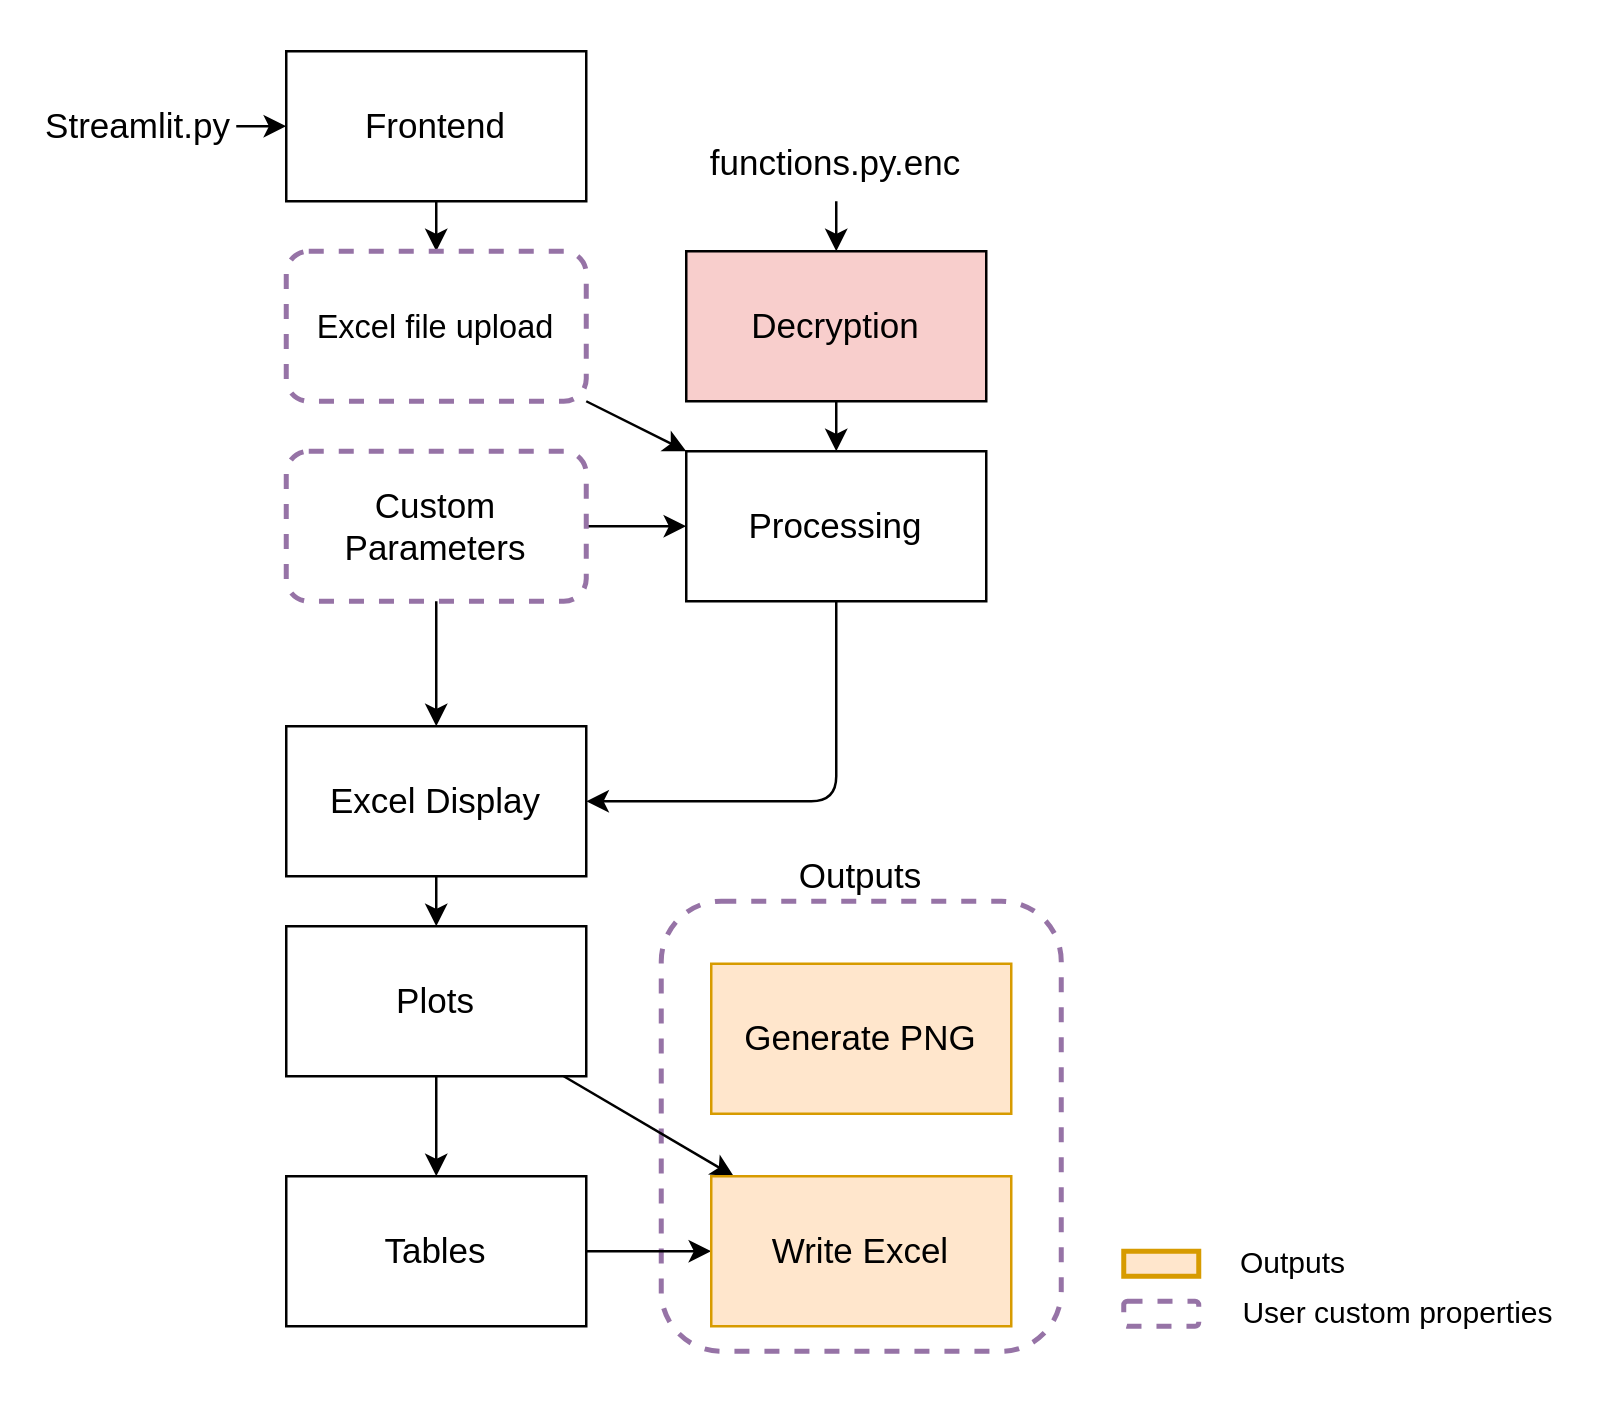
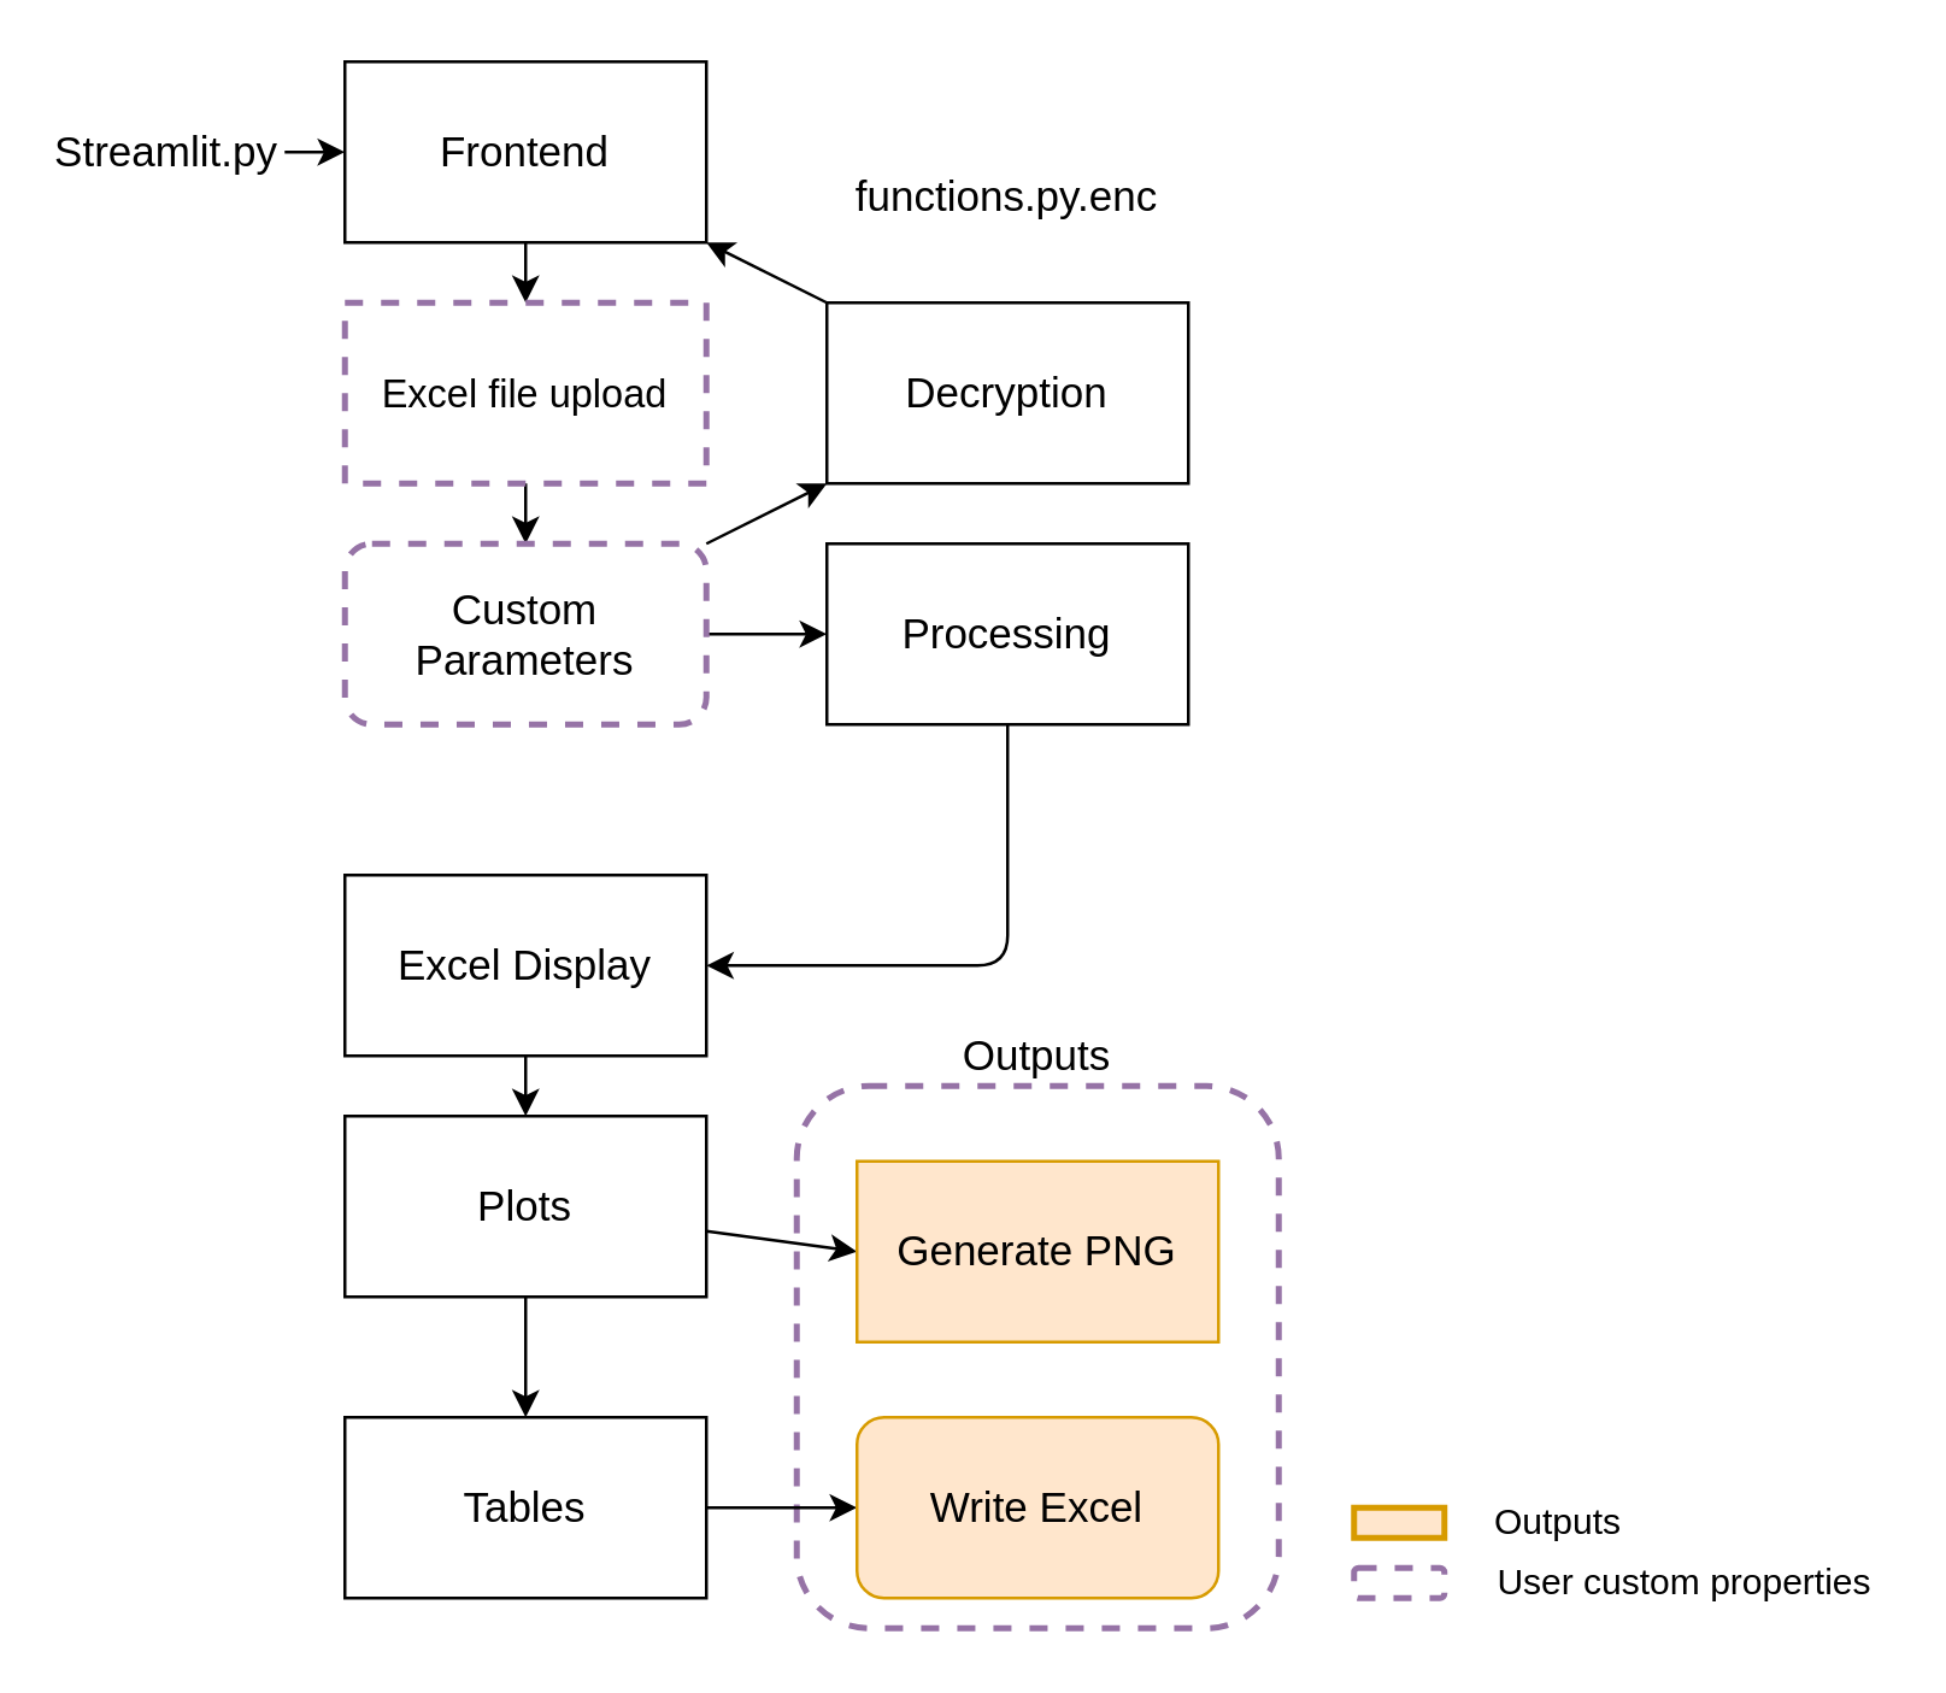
- <mxCell id="30" style="edgeStyle=none;html=1;" edge="1" parent="1" source="31" target="18"><mxGeometry relative="1" as="geometry" /></mxCell>
- <mxCell id="6" value="Excel file upload" style="rounded=1;whiteSpace=wrap;html=1;fillColor=none;strokeColor=#9673a6;dashed=1;strokeWidth=2;fontSize=13;" vertex="1" parent="1"><mxGeometry x="114" y="100" width="120" height="60" as="geometry" /></mxCell>
+ <mxCell id="6" value="Excel file upload" style="whiteSpace=wrap;html=1;fillColor=none;strokeColor=#9673a6;dashed=1;strokeWidth=2;fontSize=13;rounded=0;" vertex="1" parent="1"><mxGeometry x="114" y="100" width="120" height="60" as="geometry" /></mxCell>
- <mxCell id="18" value="Decryption" style="rounded=0;whiteSpace=wrap;html=1;fontFamily=Helvetica;fontSize=14;fillColor=#f8cecc;" vertex="1" parent="1"><mxGeometry x="274" y="100" width="120" height="60" as="geometry" /></mxCell>
+ <mxCell id="18" value="Decryption" style="rounded=0;whiteSpace=wrap;html=1;fontFamily=Helvetica;fontSize=14;" vertex="1" parent="1"><mxGeometry x="274" y="100" width="120" height="60" as="geometry" /></mxCell>
- <mxCell id="5" style="edgeStyle=none;html=1;" edge="1" parent="1" source="6" target="20"><mxGeometry relative="1" as="geometry" /></mxCell>
+ <mxCell id="5" style="edgeStyle=none;html=1;" edge="1" parent="1" source="6" target="9"><mxGeometry relative="1" as="geometry" /></mxCell>
- <mxCell id="17" style="edgeStyle=none;html=1;" edge="1" parent="1" source="18" target="20"><mxGeometry relative="1" as="geometry" /></mxCell>
+ <mxCell id="17" style="edgeStyle=none;html=1;" edge="1" parent="1" source="18" target="4"><mxGeometry relative="1" as="geometry" /></mxCell>
- <mxCell id="7" style="edgeStyle=none;html=1;entryX=0.5;entryY=0;entryDx=0;entryDy=0;" edge="1" parent="1" source="9" target="11"><mxGeometry relative="1" as="geometry" /></mxCell>
+ <mxCell id="7" style="edgeStyle=none;html=1;" edge="1" parent="1" source="9" target="18"><mxGeometry relative="1" as="geometry" /></mxCell>
- <mxCell id="13" style="edgeStyle=none;html=1;" edge="1" parent="1" source="14" target="21"><mxGeometry relative="1" as="geometry" /></mxCell>
+ <mxCell id="13" style="edgeStyle=none;html=1;entryX=0;entryY=0.5;entryDx=0;entryDy=0;" edge="1" parent="1" source="14" target="22"><mxGeometry relative="1" as="geometry" /></mxCell>
- <mxCell id="21" value="Write Excel" style="rounded=0;whiteSpace=wrap;html=1;fillColor=#ffe6cc;strokeColor=#d79b00;fontFamily=Helvetica;fontSize=14;" vertex="1" parent="1"><mxGeometry x="284" y="470" width="120" height="60" as="geometry" /></mxCell>
+ <mxCell id="21" value="Write Excel" style="whiteSpace=wrap;html=1;fillColor=#ffe6cc;strokeColor=#d79b00;fontFamily=Helvetica;fontSize=14;rounded=1;" vertex="1" parent="1"><mxGeometry x="284" y="470" width="120" height="60" as="geometry" /></mxCell>
